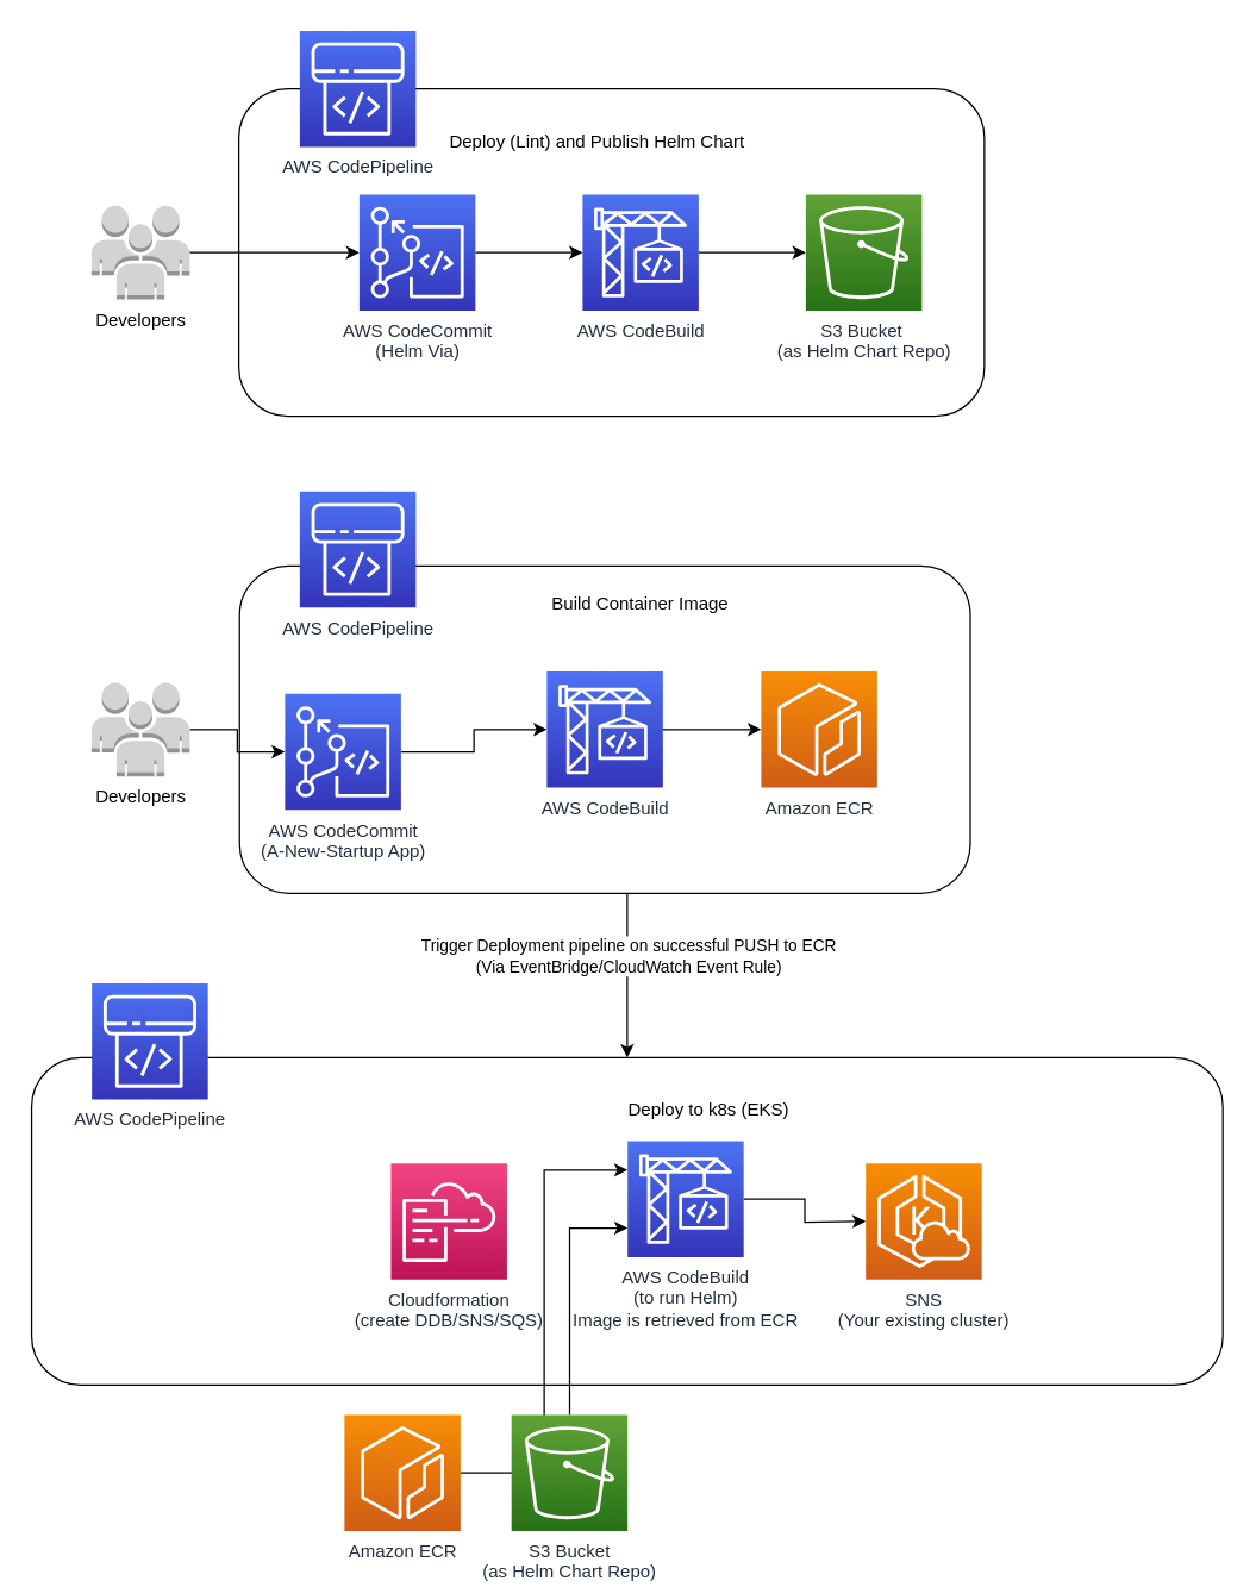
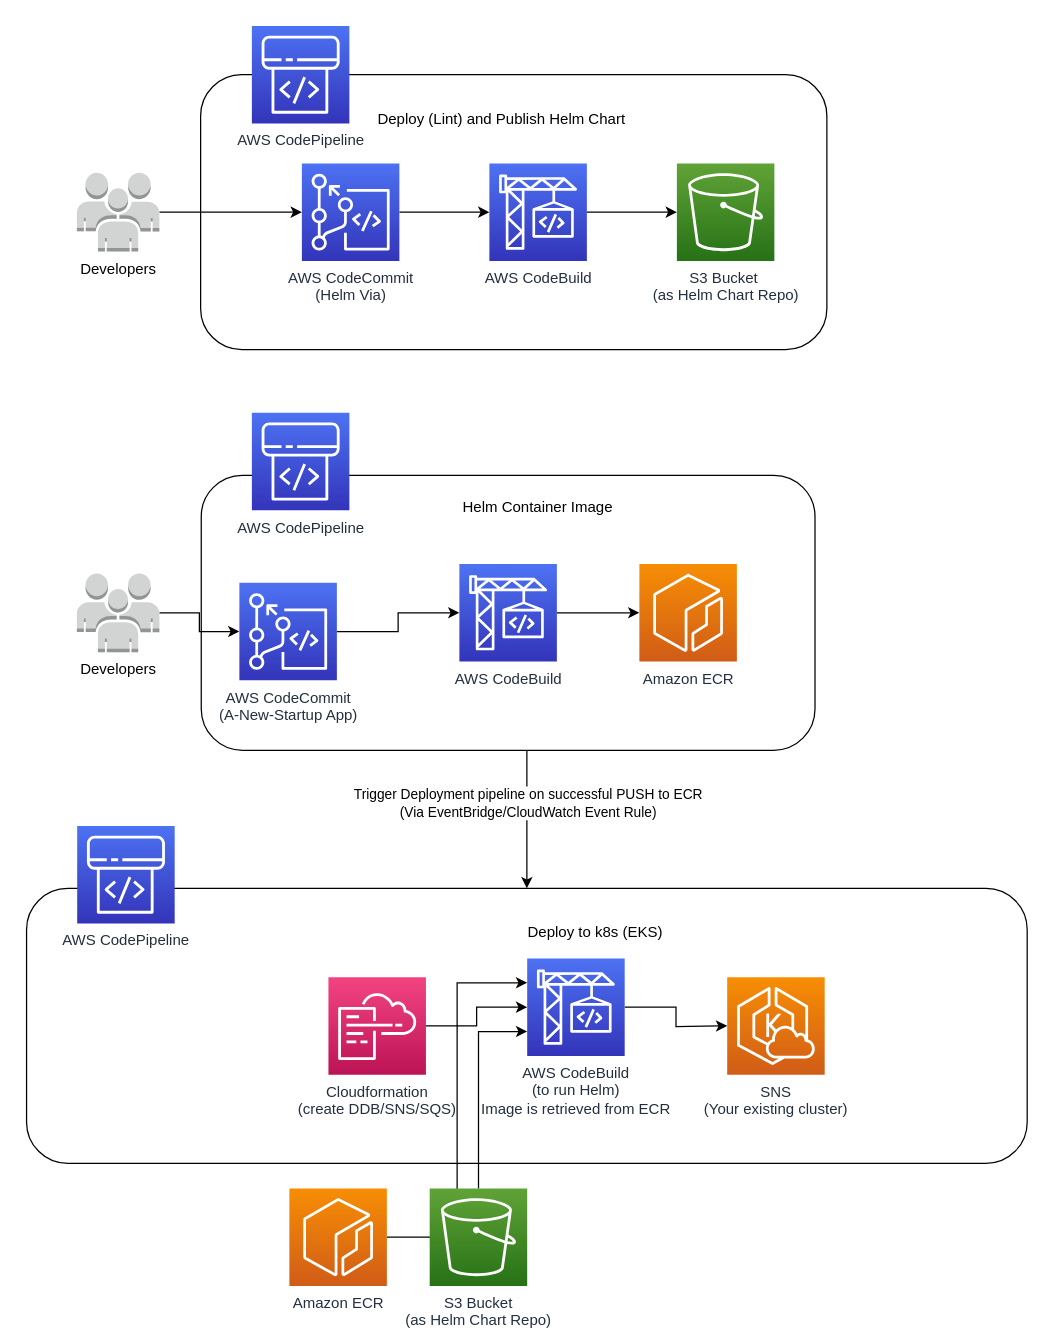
- <mxCell id="13" value="Build Container Image" style="text;html=1;strokeColor=none;fillColor=none;align=center;verticalAlign=middle;whiteSpace=wrap;rounded=0;" parent="1" vertex="1"><mxGeometry x="250" y="390" width="360" height="30" as="geometry" /></mxCell>
+ <mxCell id="13" value="Helm Container Image" style="text;html=1;strokeColor=none;fillColor=none;align=center;verticalAlign=middle;whiteSpace=wrap;rounded=0;" parent="1" vertex="1"><mxGeometry x="250" y="390" width="360" height="30" as="geometry" /></mxCell>
+ <mxCell id="28" style="edgeStyle=orthogonalEdgeStyle;rounded=0;orthogonalLoop=1;jettySize=auto;html=1;exitX=1;exitY=0.5;exitDx=0;exitDy=0;exitPerimeter=0;entryX=0;entryY=0.5;entryDx=0;entryDy=0;entryPerimeter=0;" parent="1" source="29" target="26" edge="1"><mxGeometry relative="1" as="geometry" /></mxCell>
